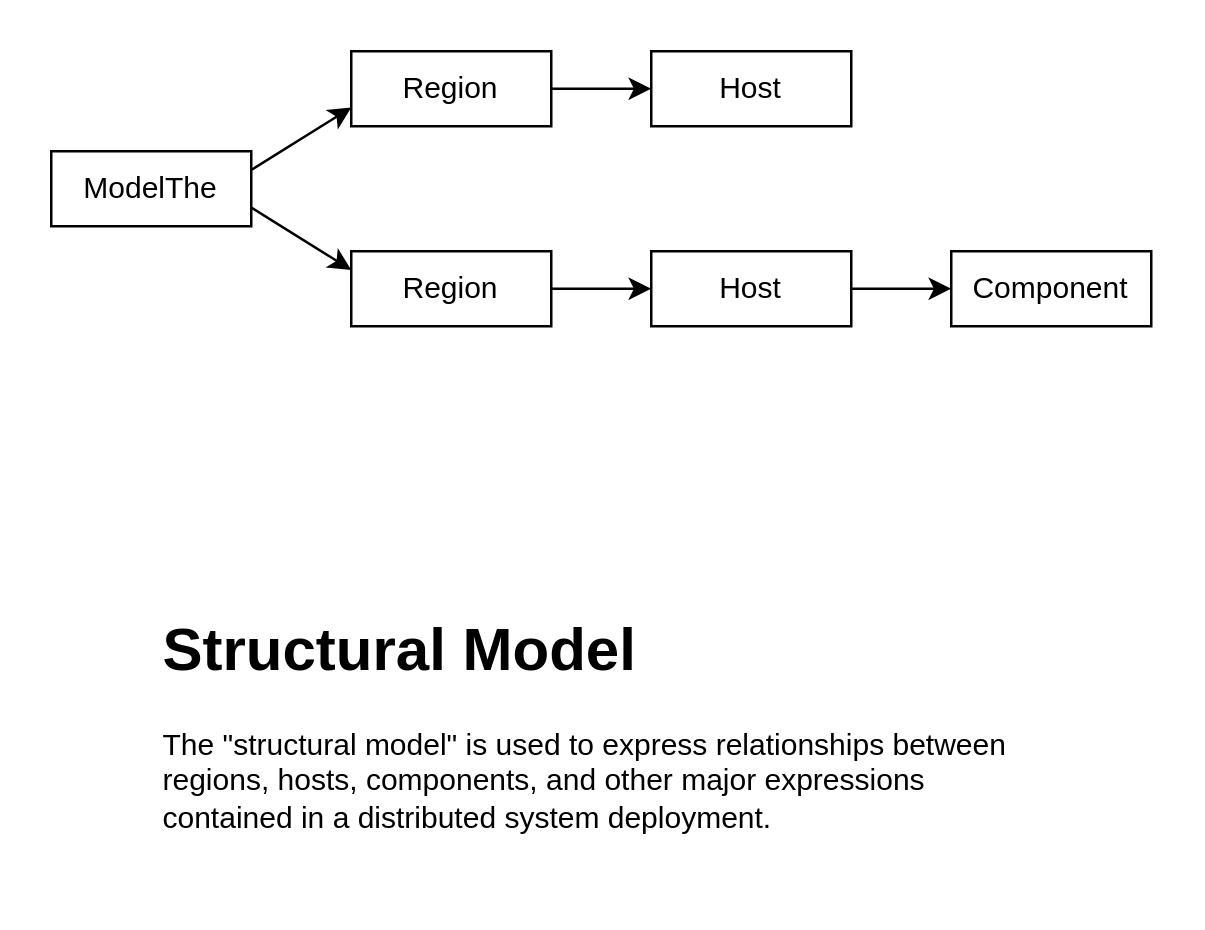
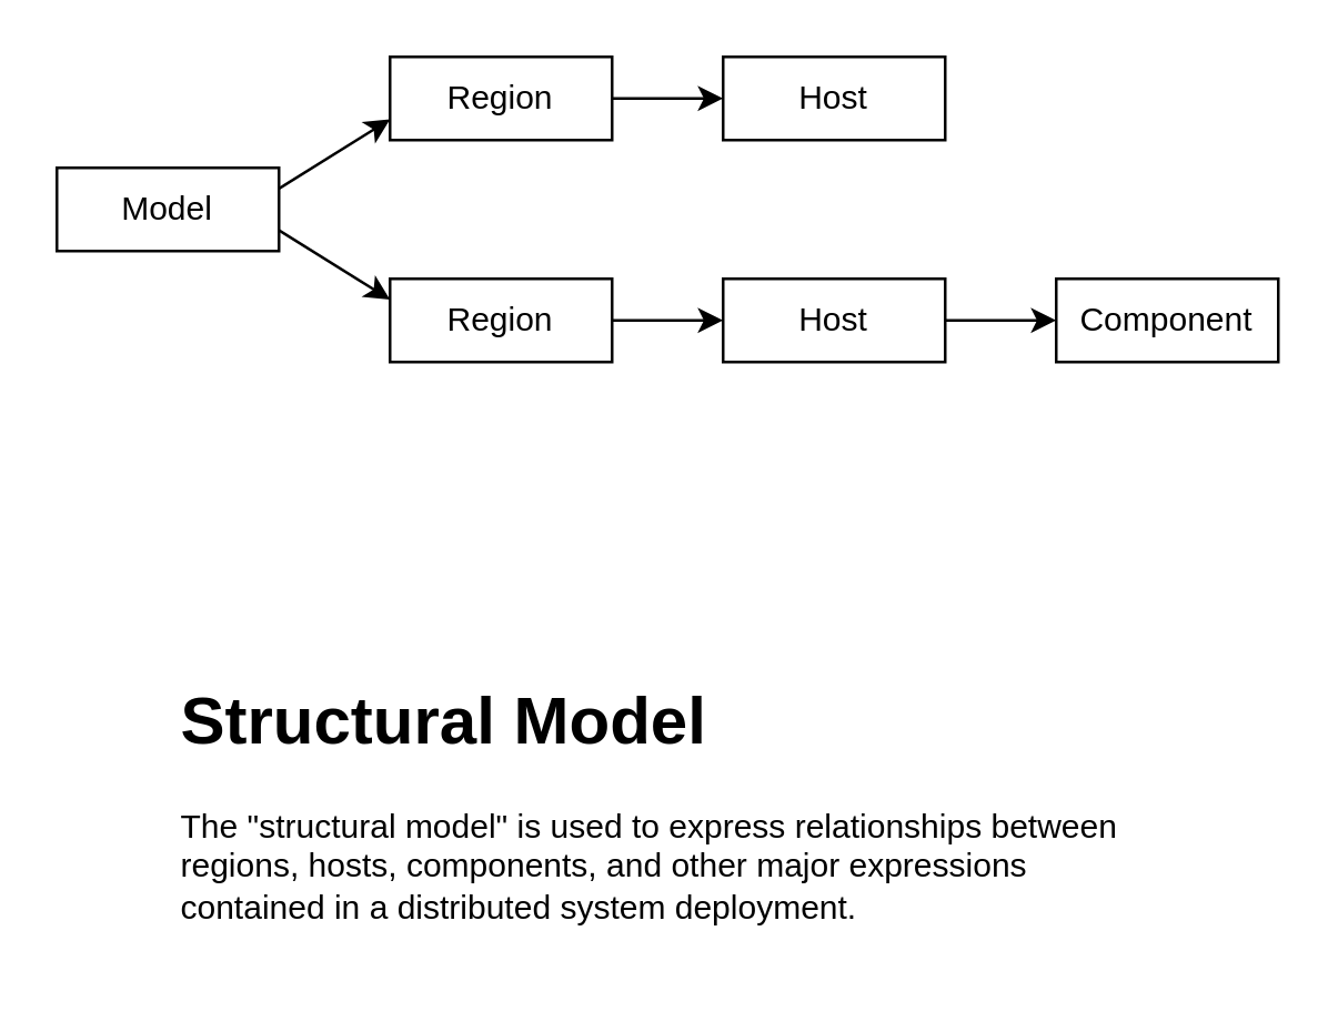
- <mxCell id="3" value="ModelThe" style="rounded=0;whiteSpace=wrap;html=1;" parent="1" vertex="1"><mxGeometry x="20" y="60" width="80" height="30" as="geometry" /></mxCell>
+ <mxCell id="3" value="Model" style="rounded=0;whiteSpace=wrap;html=1;" parent="1" vertex="1"><mxGeometry x="20" y="60" width="80" height="30" as="geometry" /></mxCell>
